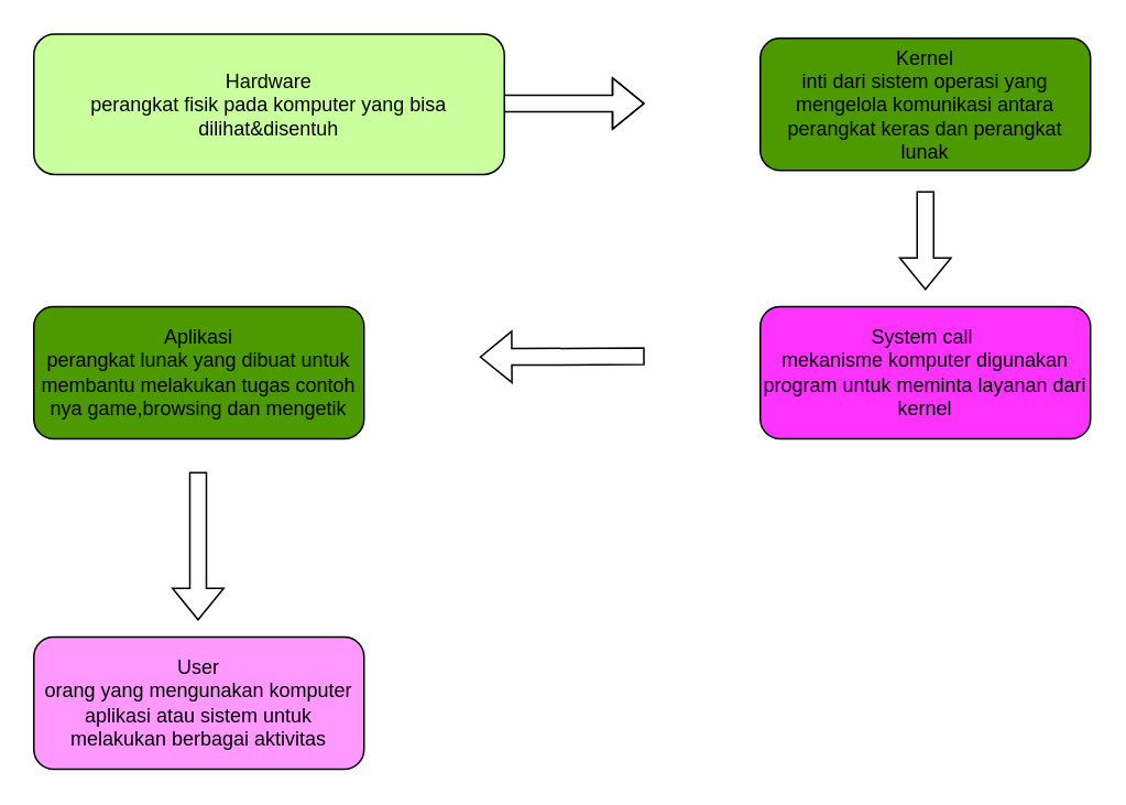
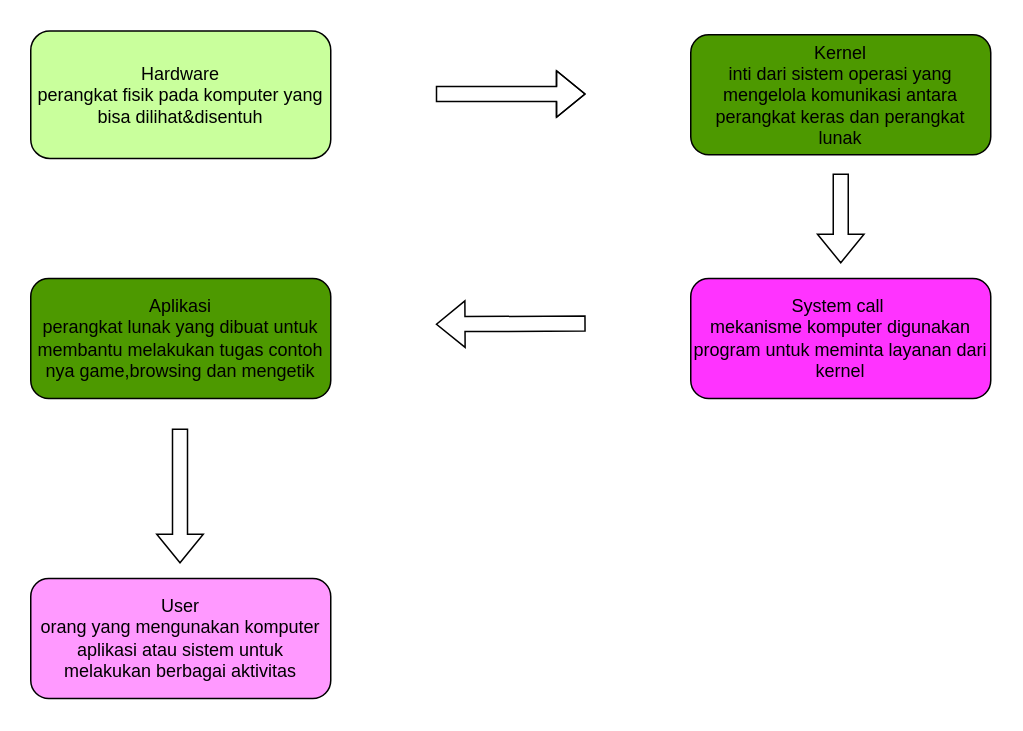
- <mxCell id="10" value="Hardware&lt;div&gt;perangkat fisik pada komputer yang bisa dilihat&amp;amp;disentuh&lt;/div&gt;" style="rounded=1;whiteSpace=wrap;html=1;fillColor=#C9FF9C;" vertex="1" parent="1"><mxGeometry x="20" y="20" width="285" height="85" as="geometry" /></mxCell>
+ <mxCell id="10" value="Hardware&lt;div&gt;perangkat fisik pada komputer yang bisa dilihat&amp;amp;disentuh&lt;/div&gt;" style="rounded=1;whiteSpace=wrap;html=1;fillColor=#C9FF9C;" vertex="1" parent="1"><mxGeometry x="20" y="20" width="200" height="85" as="geometry" /></mxCell>
